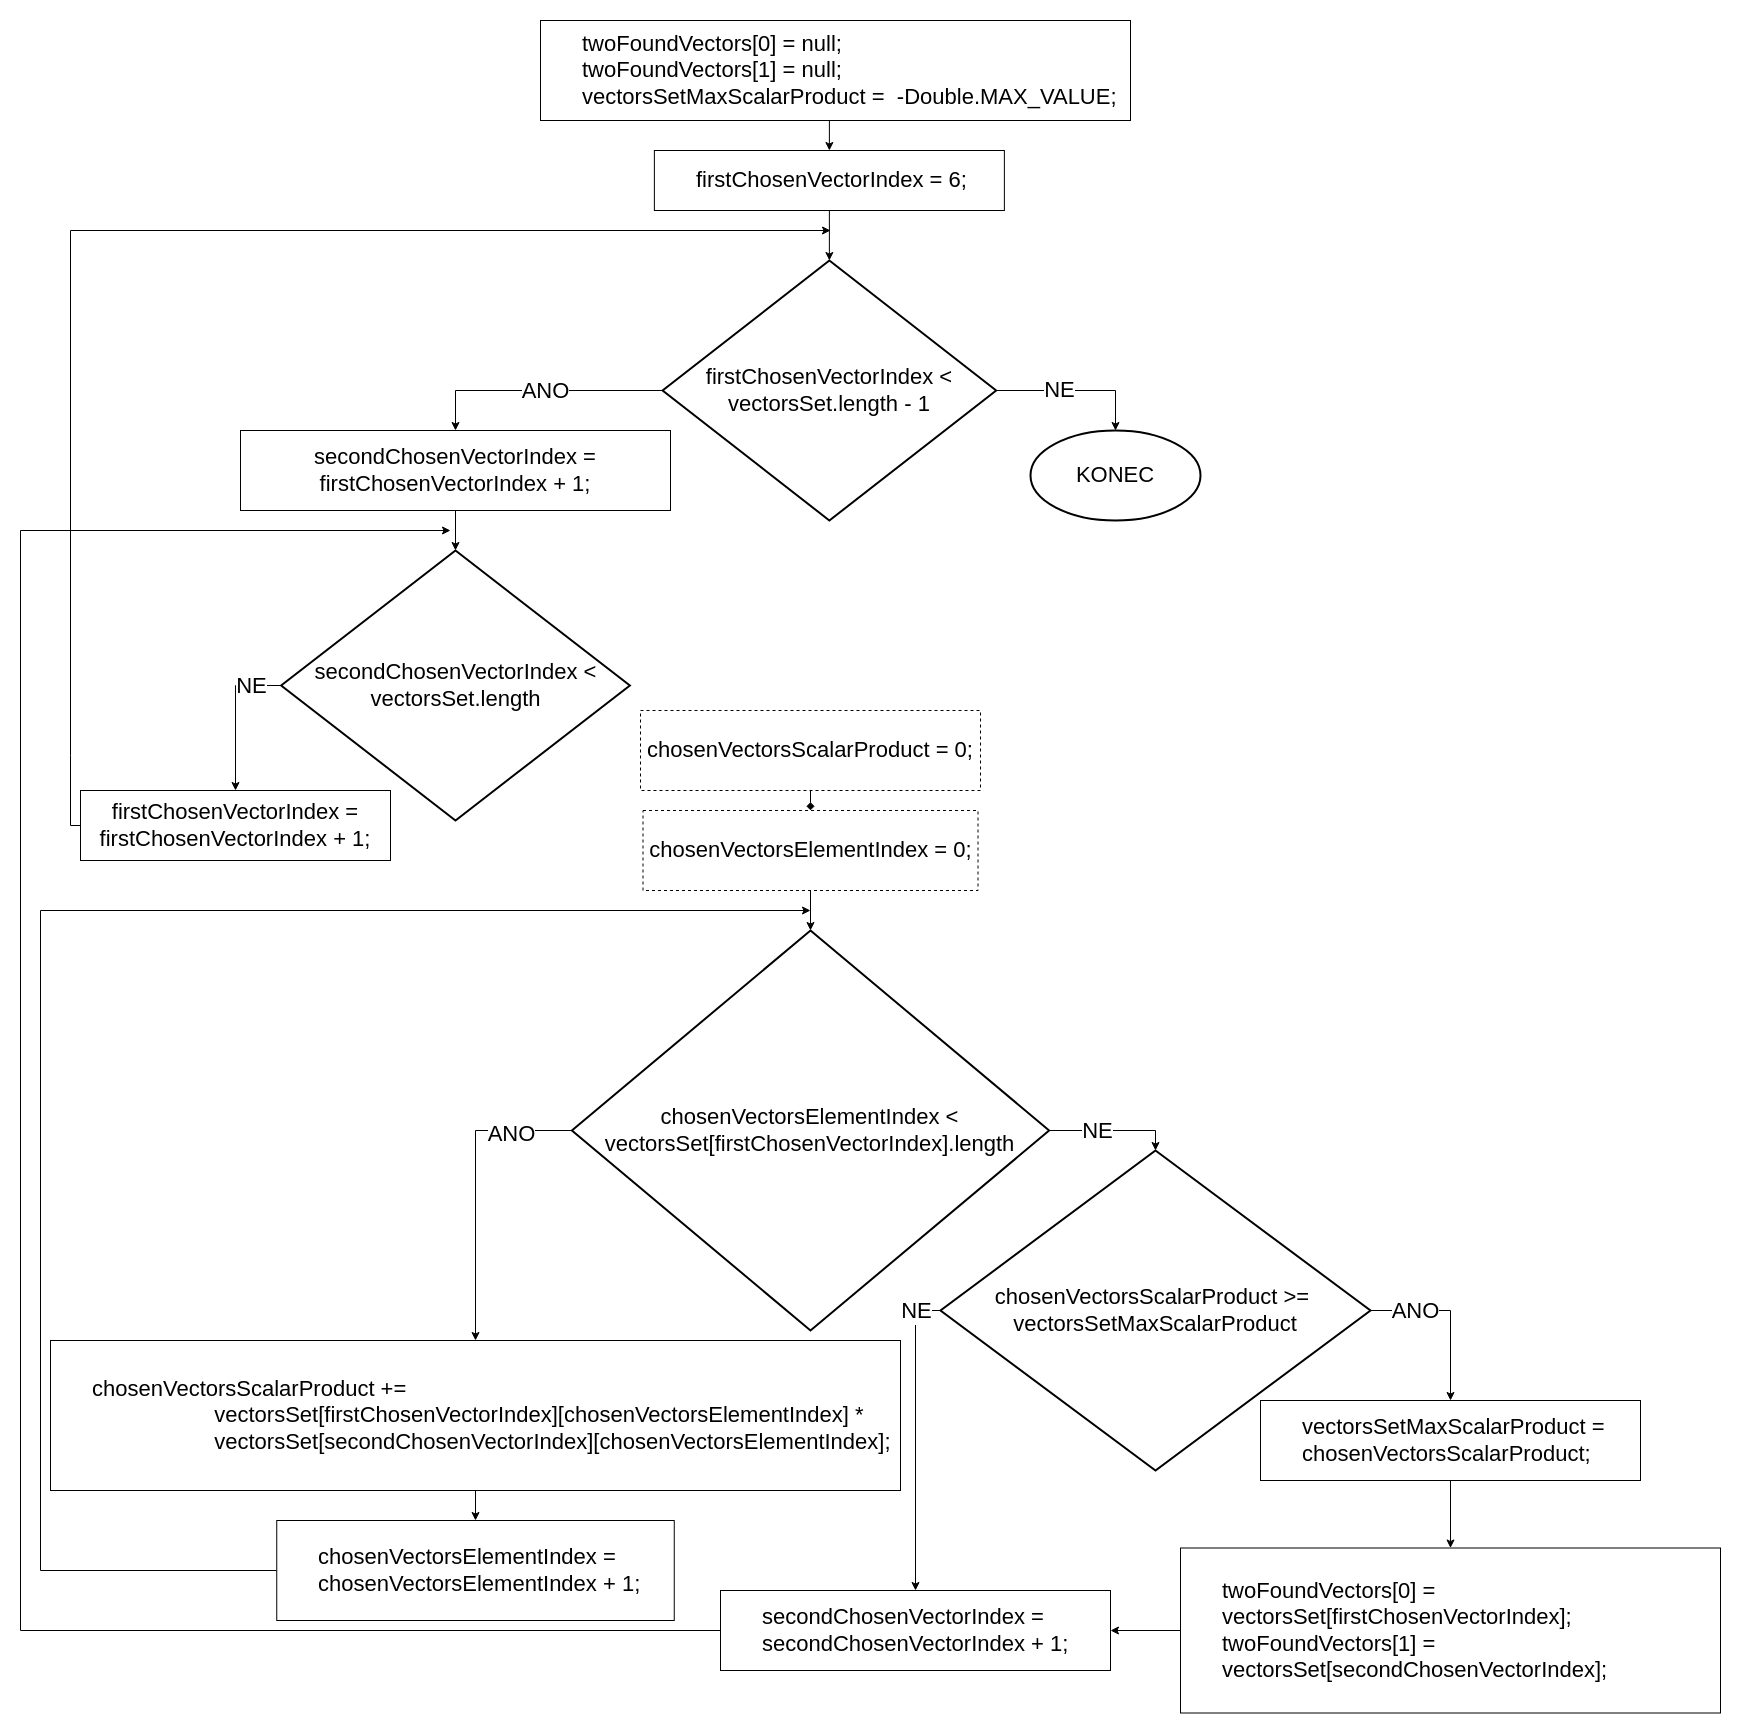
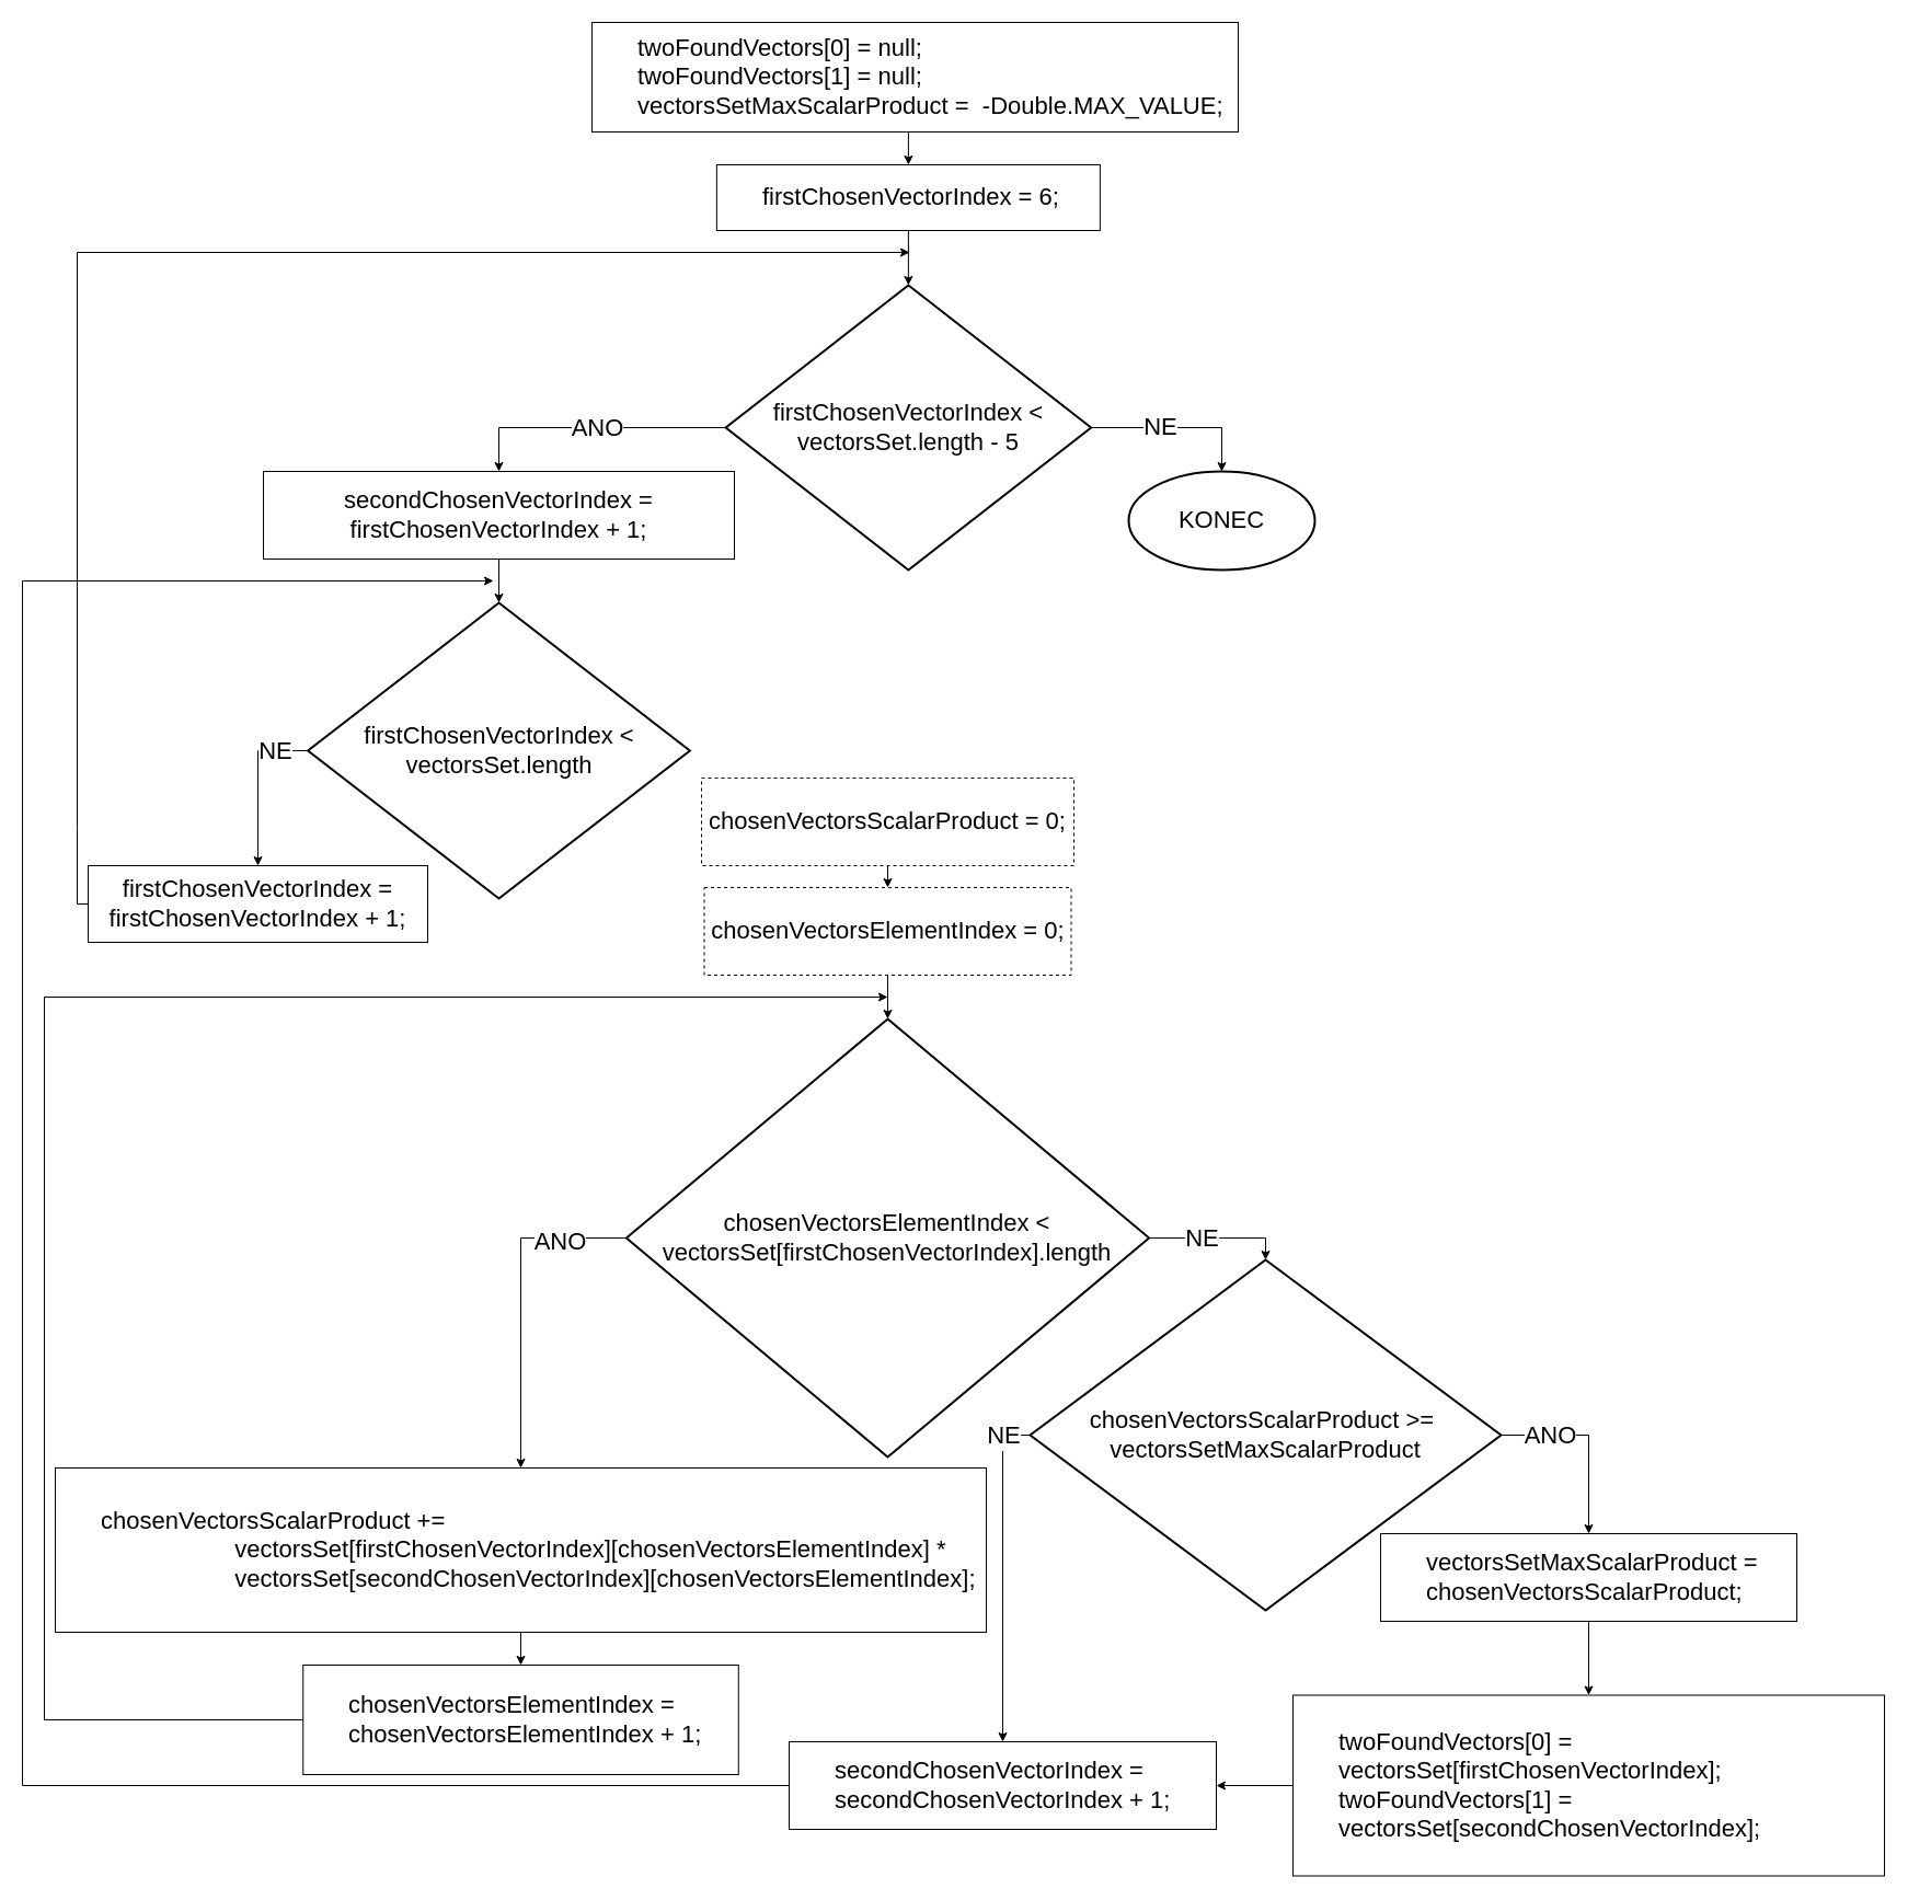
- <mxCell id="7" value="&lt;font style=&quot;font-size: 22px;&quot;&gt;firstChosenVectorIndex &amp;lt; vectorsSet.length - 1&lt;/font&gt;" style="strokeWidth=2;html=1;shape=mxgraph.flowchart.decision;whiteSpace=wrap;" parent="1" vertex="1"><mxGeometry x="662.07" y="260" width="333.62" height="260" as="geometry" /></mxCell>
+ <mxCell id="7" value="&lt;font style=&quot;font-size: 22px;&quot;&gt;firstChosenVectorIndex &amp;lt; vectorsSet.length - 5&lt;/font&gt;" style="strokeWidth=2;html=1;shape=mxgraph.flowchart.decision;whiteSpace=wrap;" parent="1" vertex="1"><mxGeometry x="662.07" y="260" width="333.62" height="260" as="geometry" /></mxCell>
- <mxCell id="16" value="&lt;font style=&quot;font-size: 22px;&quot;&gt;secondChosenVectorIndex &amp;lt; vectorsSet.length&lt;/font&gt;" style="strokeWidth=2;html=1;shape=mxgraph.flowchart.decision;whiteSpace=wrap;" parent="1" vertex="1"><mxGeometry x="280.63" y="550" width="348.75" height="270" as="geometry" /></mxCell>
+ <mxCell id="16" value="&lt;font style=&quot;font-size: 22px;&quot;&gt;firstChosenVectorIndex &amp;lt; vectorsSet.length&lt;/font&gt;" style="strokeWidth=2;html=1;shape=mxgraph.flowchart.decision;whiteSpace=wrap;" parent="1" vertex="1"><mxGeometry x="280.63" y="550" width="348.75" height="270" as="geometry" /></mxCell>
- <mxCell id="12" style="edgeStyle=orthogonalEdgeStyle;rounded=0;orthogonalLoop=1;jettySize=auto;html=1;exitX=0.5;exitY=1;exitDx=0;exitDy=0;entryX=0.5;entryY=0;entryDx=0;entryDy=0;fontSize=16;endArrow=diamond;" parent="1" source="13" target="18" edge="1"><mxGeometry relative="1" as="geometry" /></mxCell>
+ <mxCell id="12" style="edgeStyle=orthogonalEdgeStyle;rounded=0;orthogonalLoop=1;jettySize=auto;html=1;exitX=0.5;exitY=1;exitDx=0;exitDy=0;entryX=0.5;entryY=0;entryDx=0;entryDy=0;fontSize=16;" parent="1" source="13" target="18" edge="1"><mxGeometry relative="1" as="geometry" /></mxCell>
